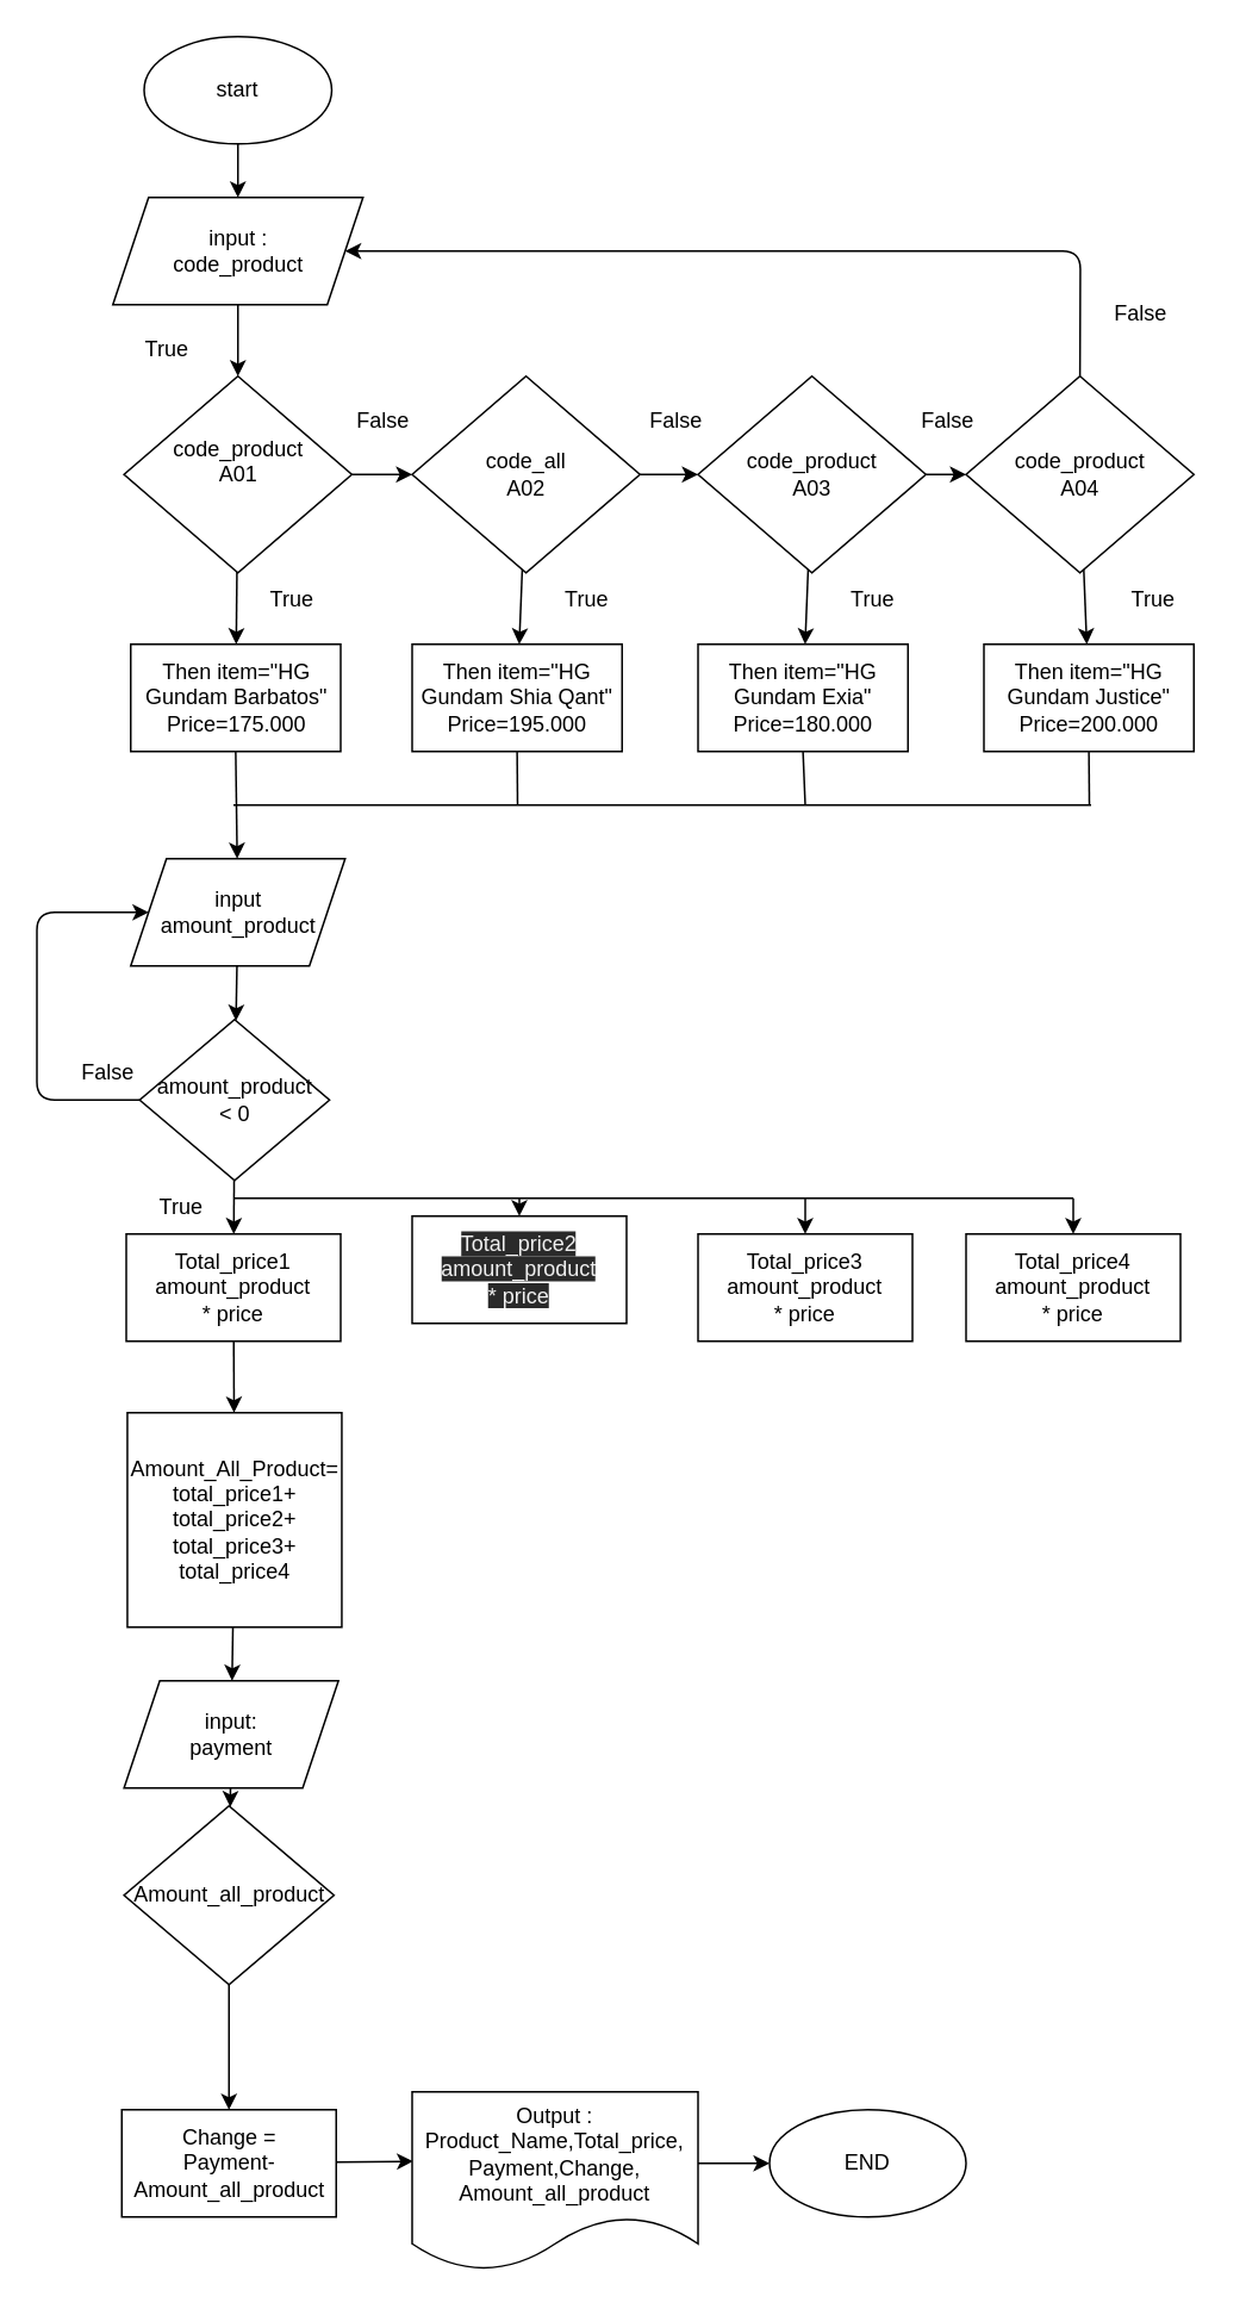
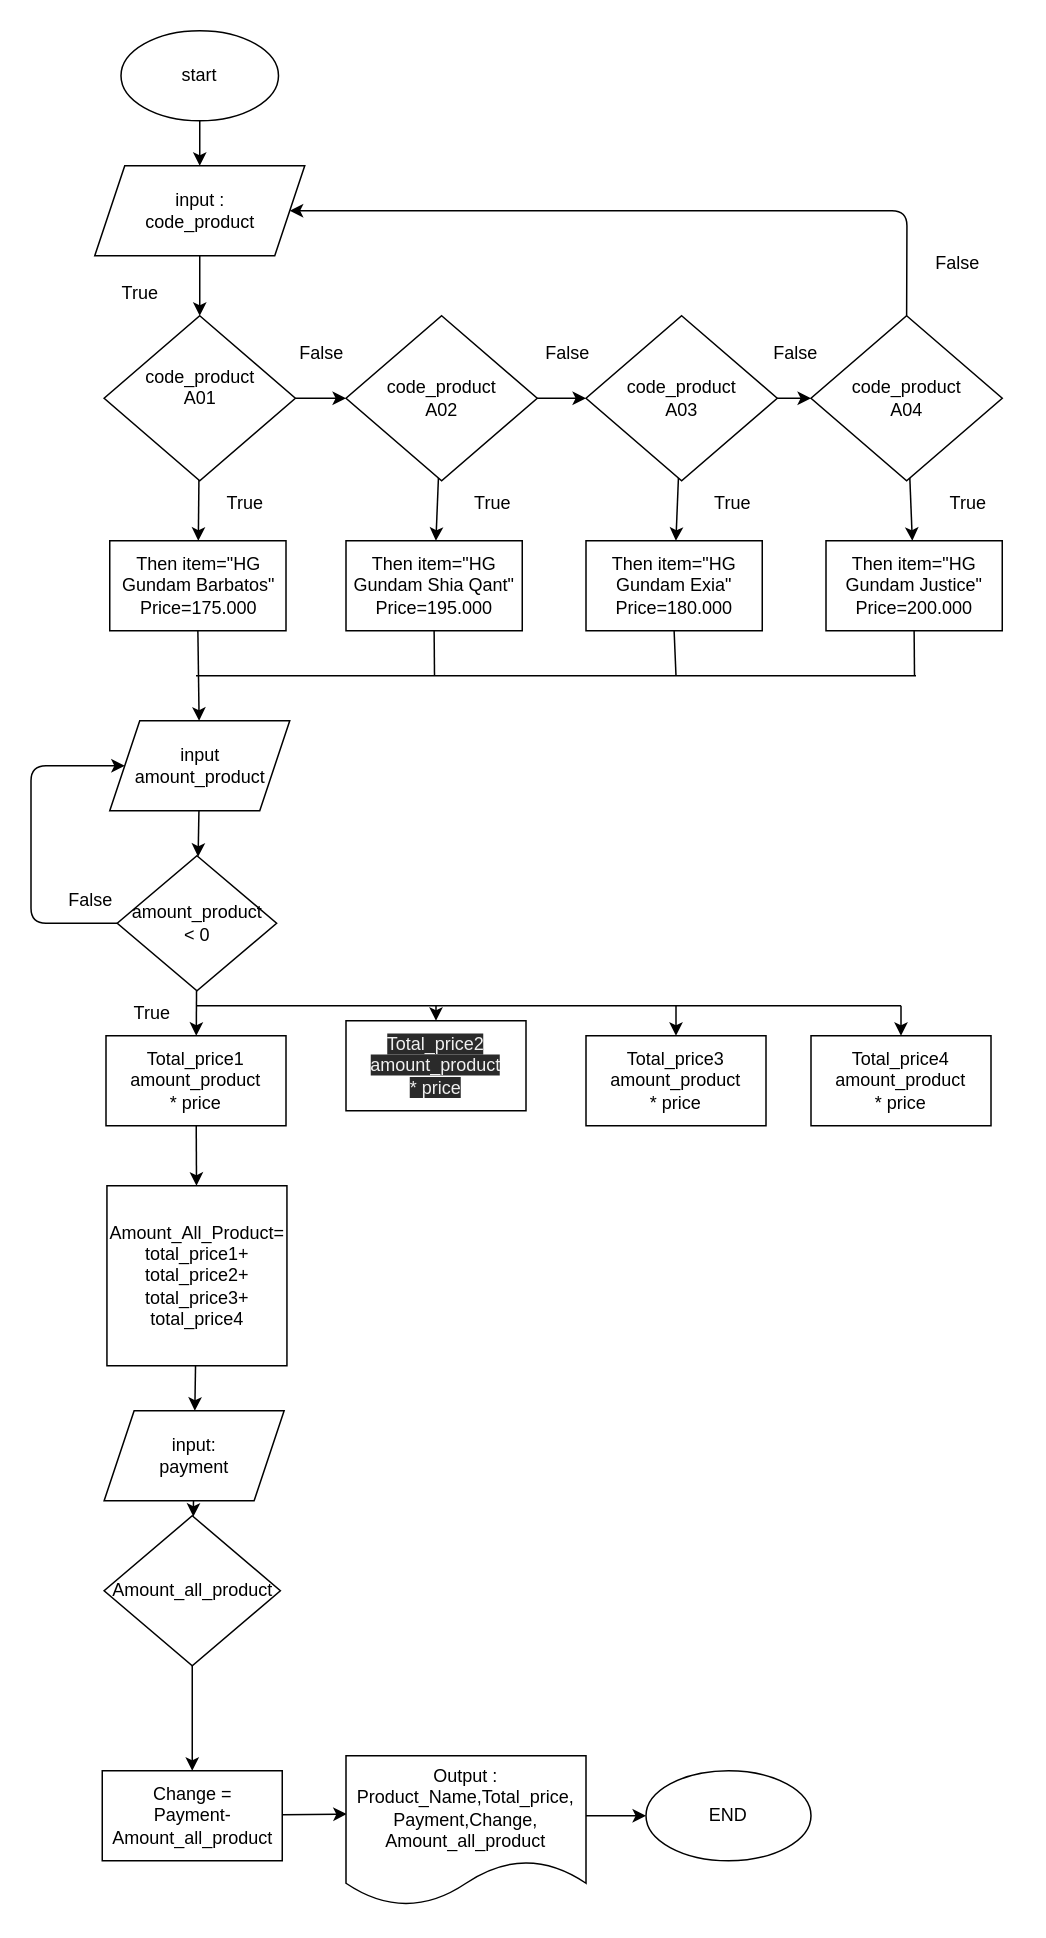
- <mxCell id="11" value="code_all&lt;br&gt;A02&lt;br&gt;" style="rhombus;whiteSpace=wrap;html=1;" vertex="1" parent="1"><mxGeometry x="230" y="210" width="127.5" height="110" as="geometry" /></mxCell>
+ <mxCell id="11" value="code_product&lt;br&gt;A02&lt;br&gt;" style="rhombus;whiteSpace=wrap;html=1;" vertex="1" parent="1"><mxGeometry x="230" y="210" width="127.5" height="110" as="geometry" /></mxCell>
